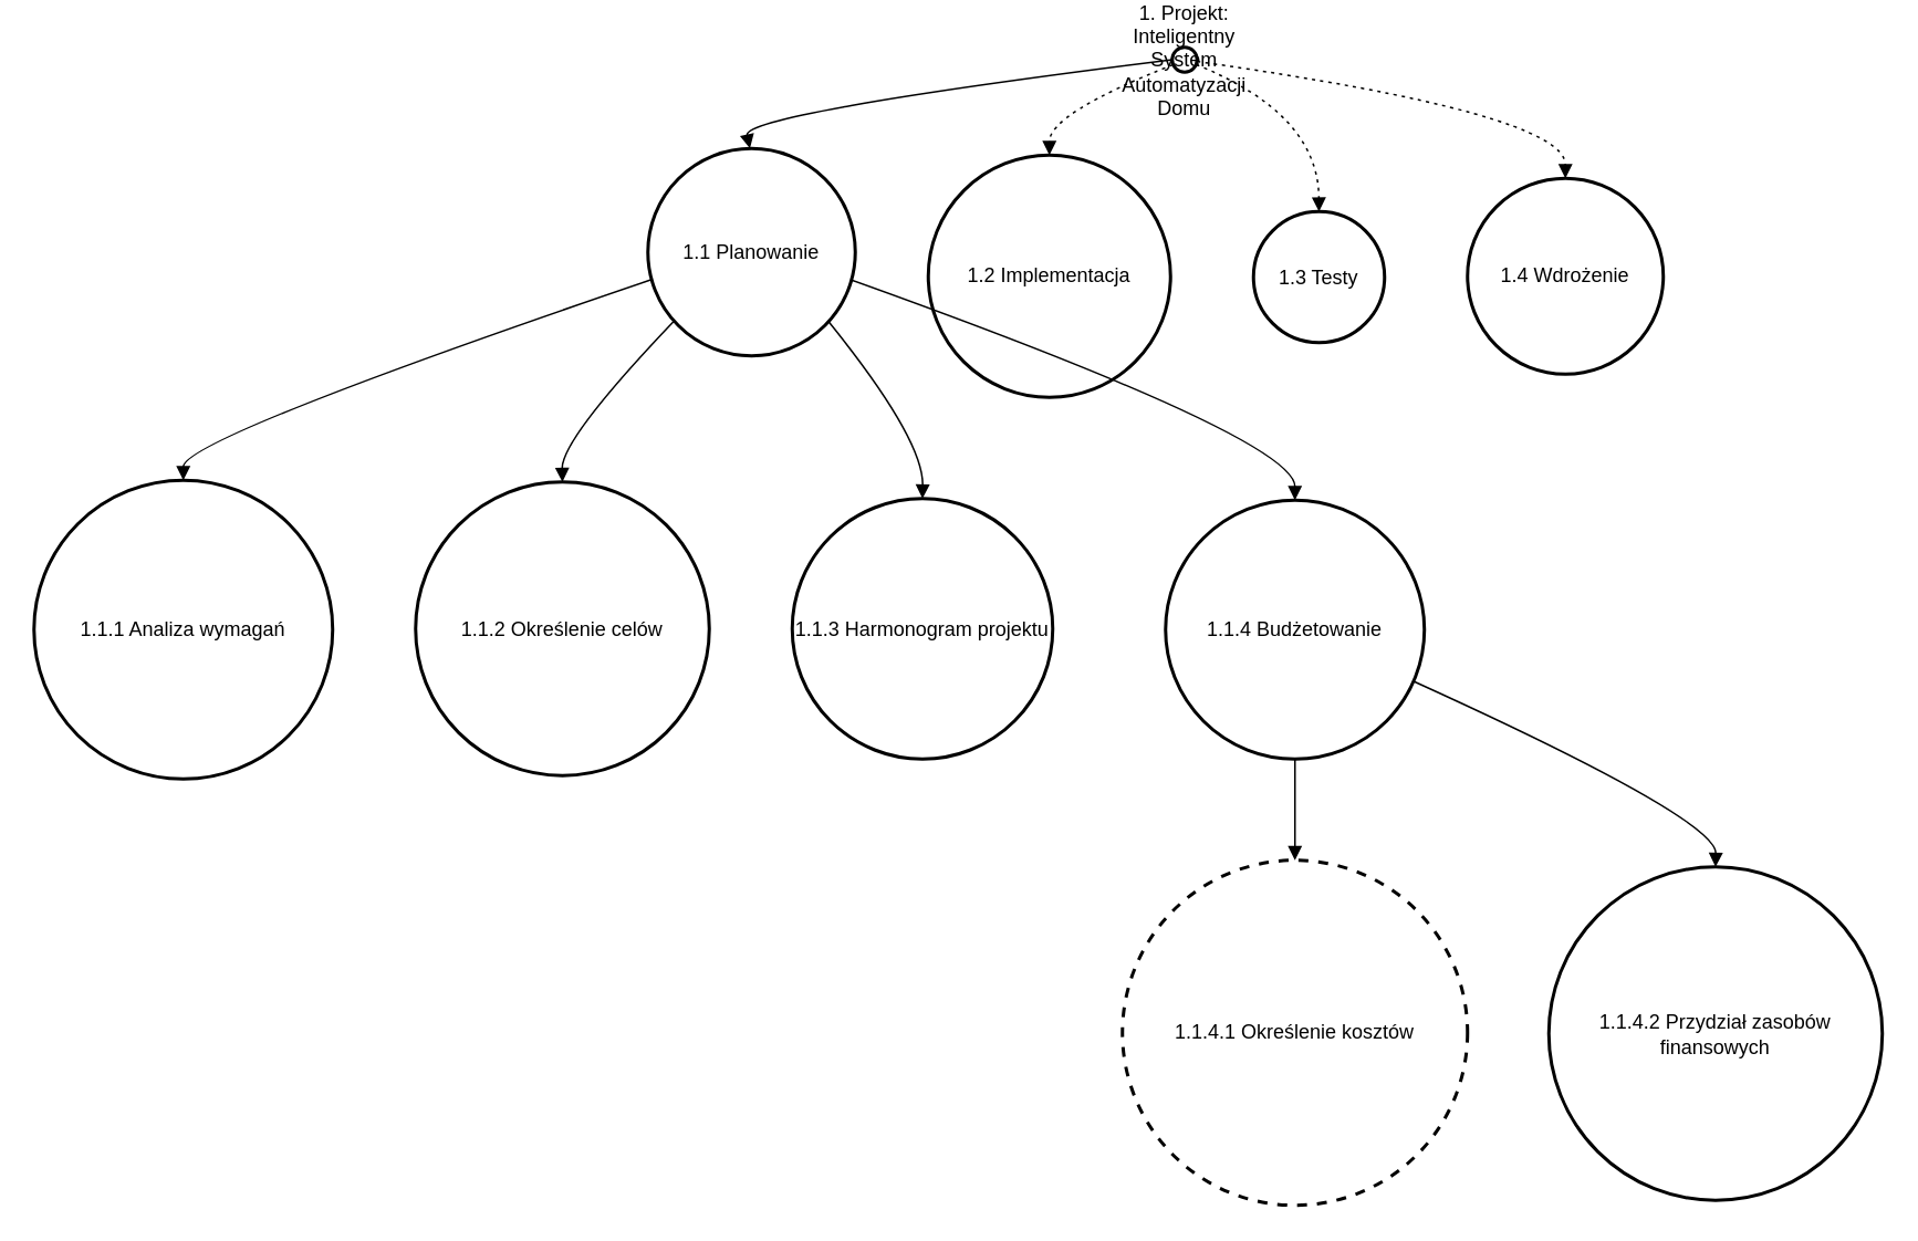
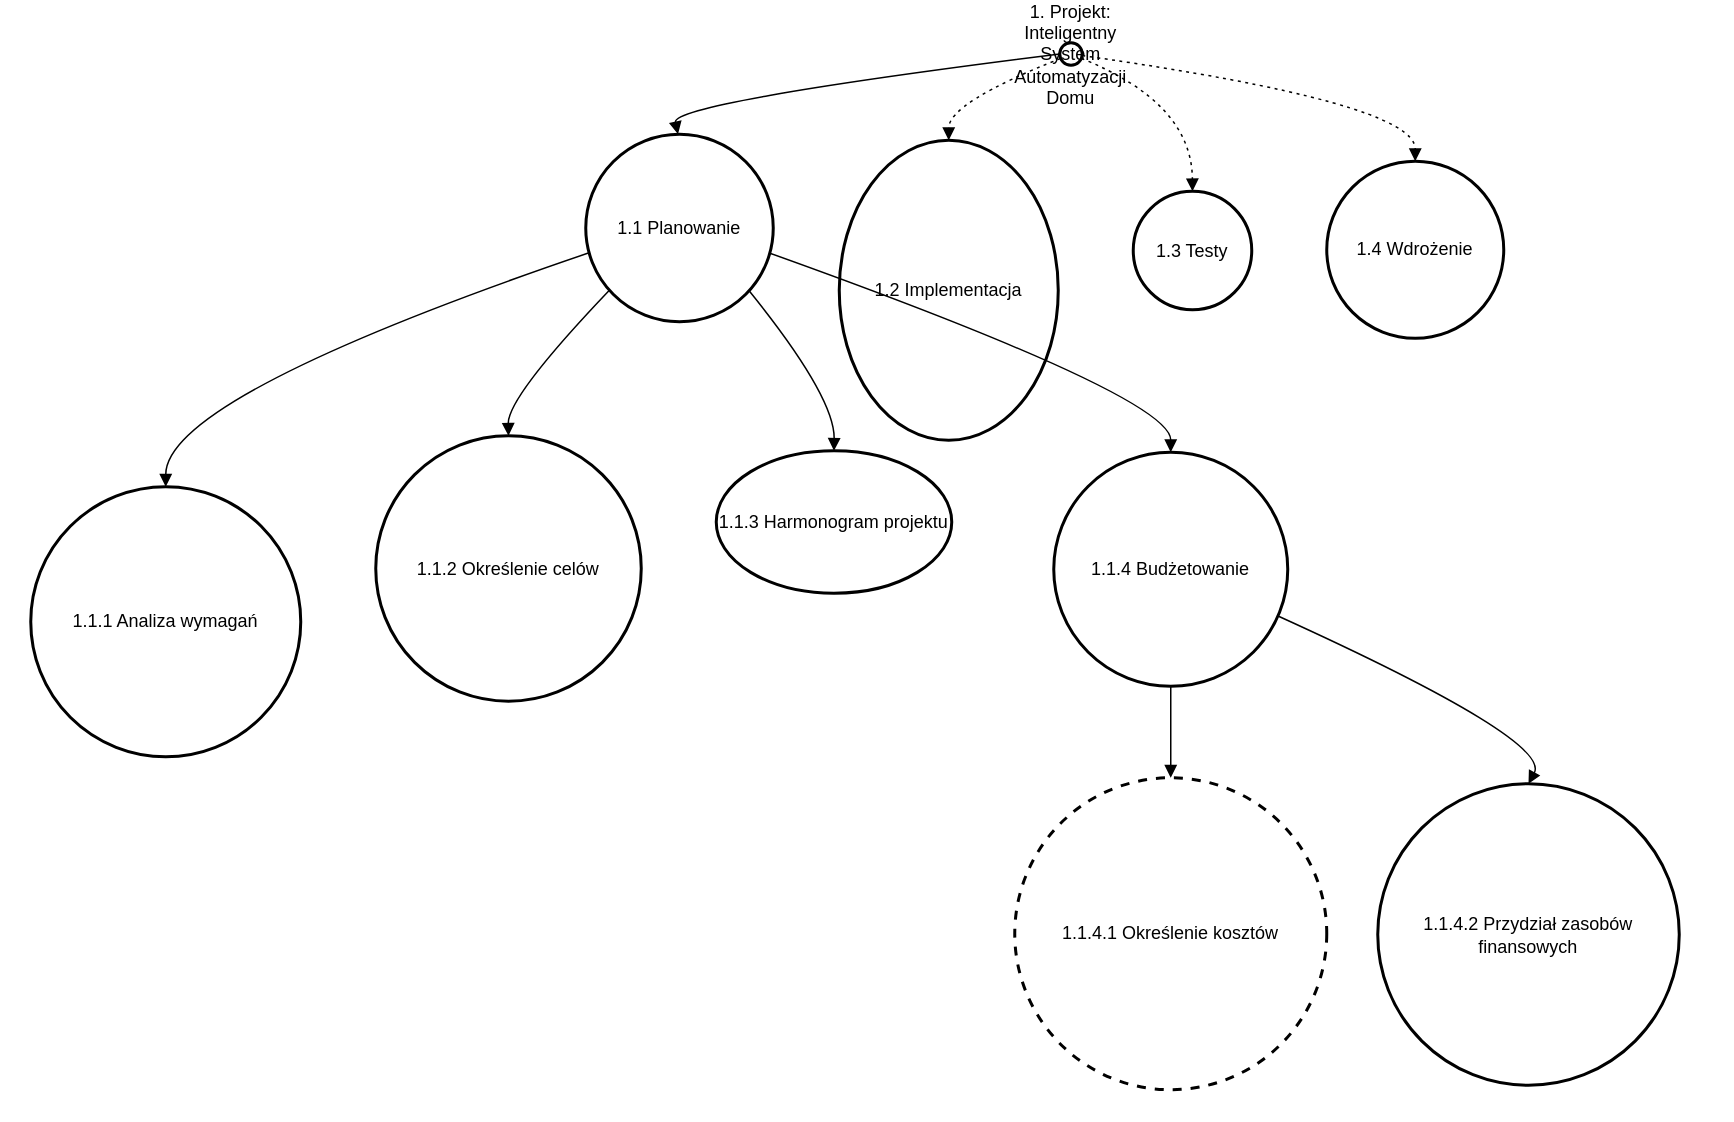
- <mxCell id="10" value="1.2 Implementacja" style="ellipse;aspect=fixed;strokeWidth=2;whiteSpace=wrap;" vertex="1" parent="1"><mxGeometry x="559" y="85" width="146" height="146" as="geometry" /></mxCell>
+ <mxCell id="10" value="1.2 Implementacja" style="ellipse;aspect=fixed;strokeWidth=2;whiteSpace=wrap;" vertex="1" parent="1"><mxGeometry x="559" y="85" width="146" height="200" as="geometry" /></mxCell>
- <mxCell id="4" value="1.1.1 Analiza wymagań" style="ellipse;aspect=fixed;strokeWidth=2;whiteSpace=wrap;" vertex="1" parent="1"><mxGeometry x="20" y="281" width="180" height="180" as="geometry" /></mxCell>
+ <mxCell id="4" value="1.1.1 Analiza wymagań" style="ellipse;aspect=fixed;strokeWidth=2;whiteSpace=wrap;" vertex="1" parent="1"><mxGeometry x="20" y="316" width="180" height="180" as="geometry" /></mxCell>
- <mxCell id="6" value="1.1.3 Harmonogram projektu" style="ellipse;aspect=fixed;strokeWidth=2;whiteSpace=wrap;" vertex="1" parent="1"><mxGeometry x="477" y="292" width="157" height="157" as="geometry" /></mxCell>
+ <mxCell id="6" value="1.1.3 Harmonogram projektu" style="ellipse;aspect=fixed;strokeWidth=2;whiteSpace=wrap;" vertex="1" parent="1"><mxGeometry x="477" y="292" width="157" height="95" as="geometry" /></mxCell>
- <mxCell id="9" value="1.1.4.2 Przydział zasobów finansowych" style="ellipse;aspect=fixed;strokeWidth=2;whiteSpace=wrap;" vertex="1" parent="1"><mxGeometry x="933" y="514" width="201" height="201" as="geometry" /></mxCell>
+ <mxCell id="9" value="1.1.4.2 Przydział zasobów finansowych" style="ellipse;aspect=fixed;strokeWidth=2;whiteSpace=wrap;" vertex="1" parent="1"><mxGeometry x="918" y="514" width="201" height="201" as="geometry" /></mxCell>
